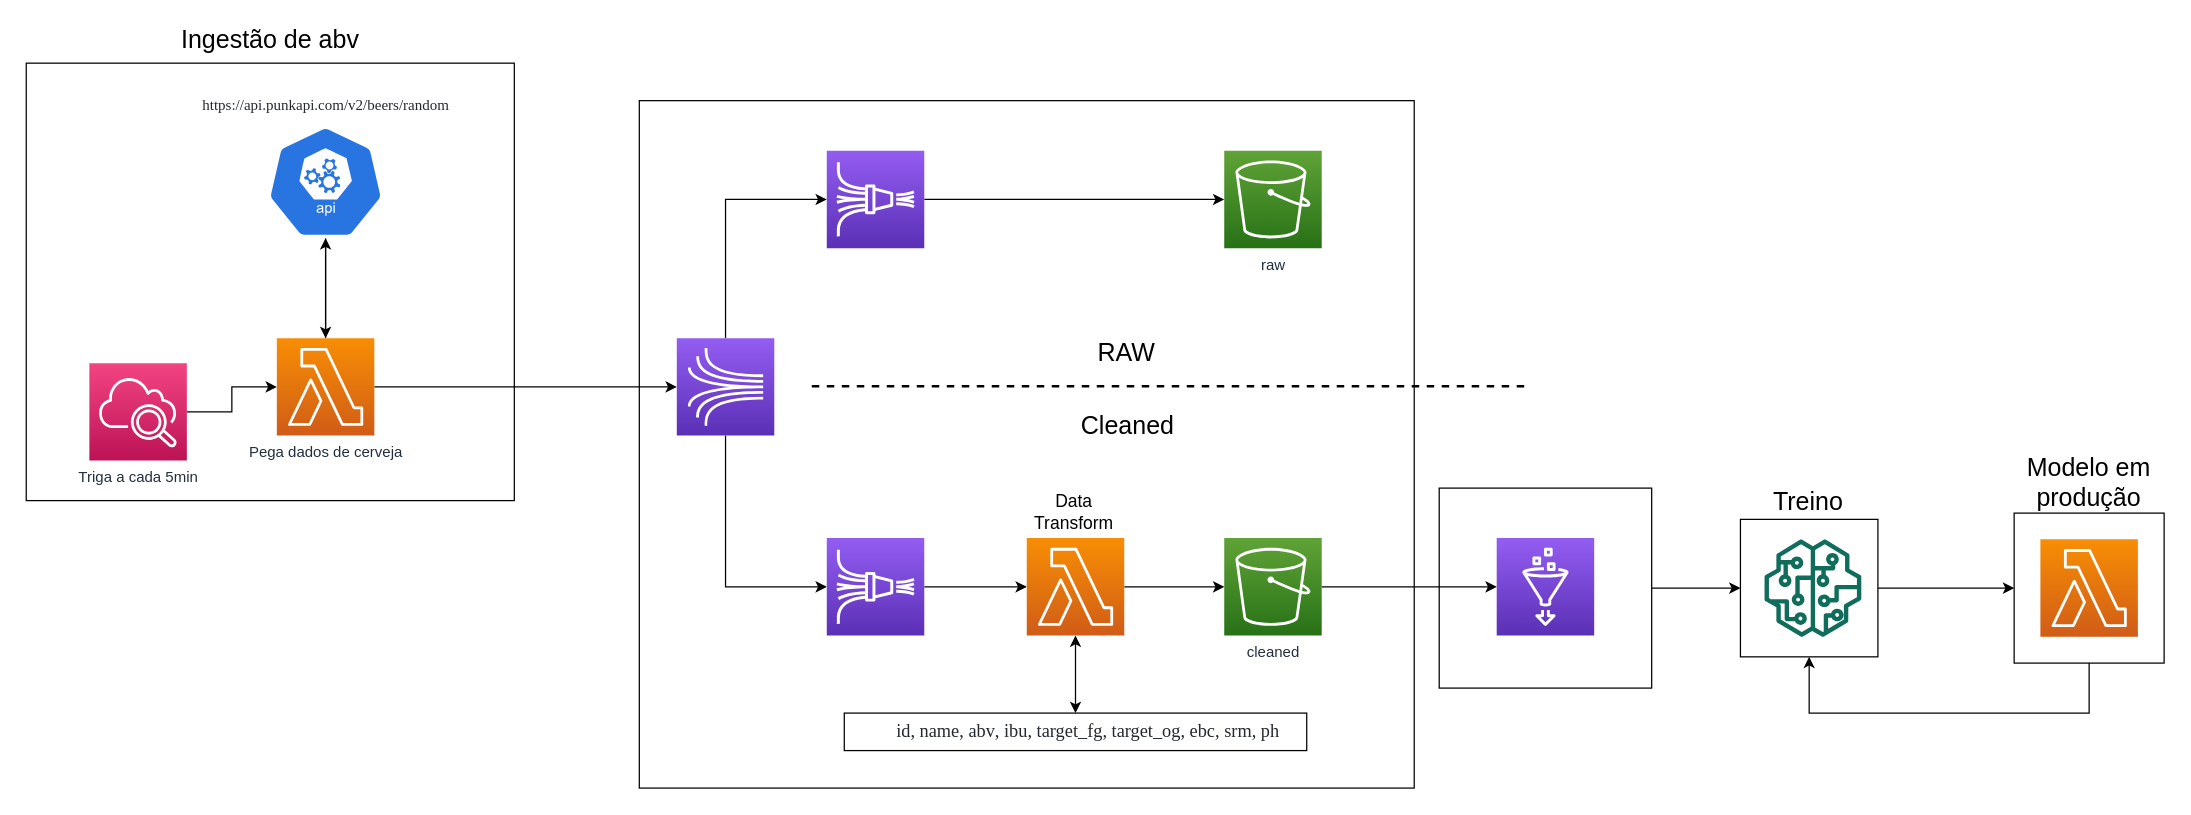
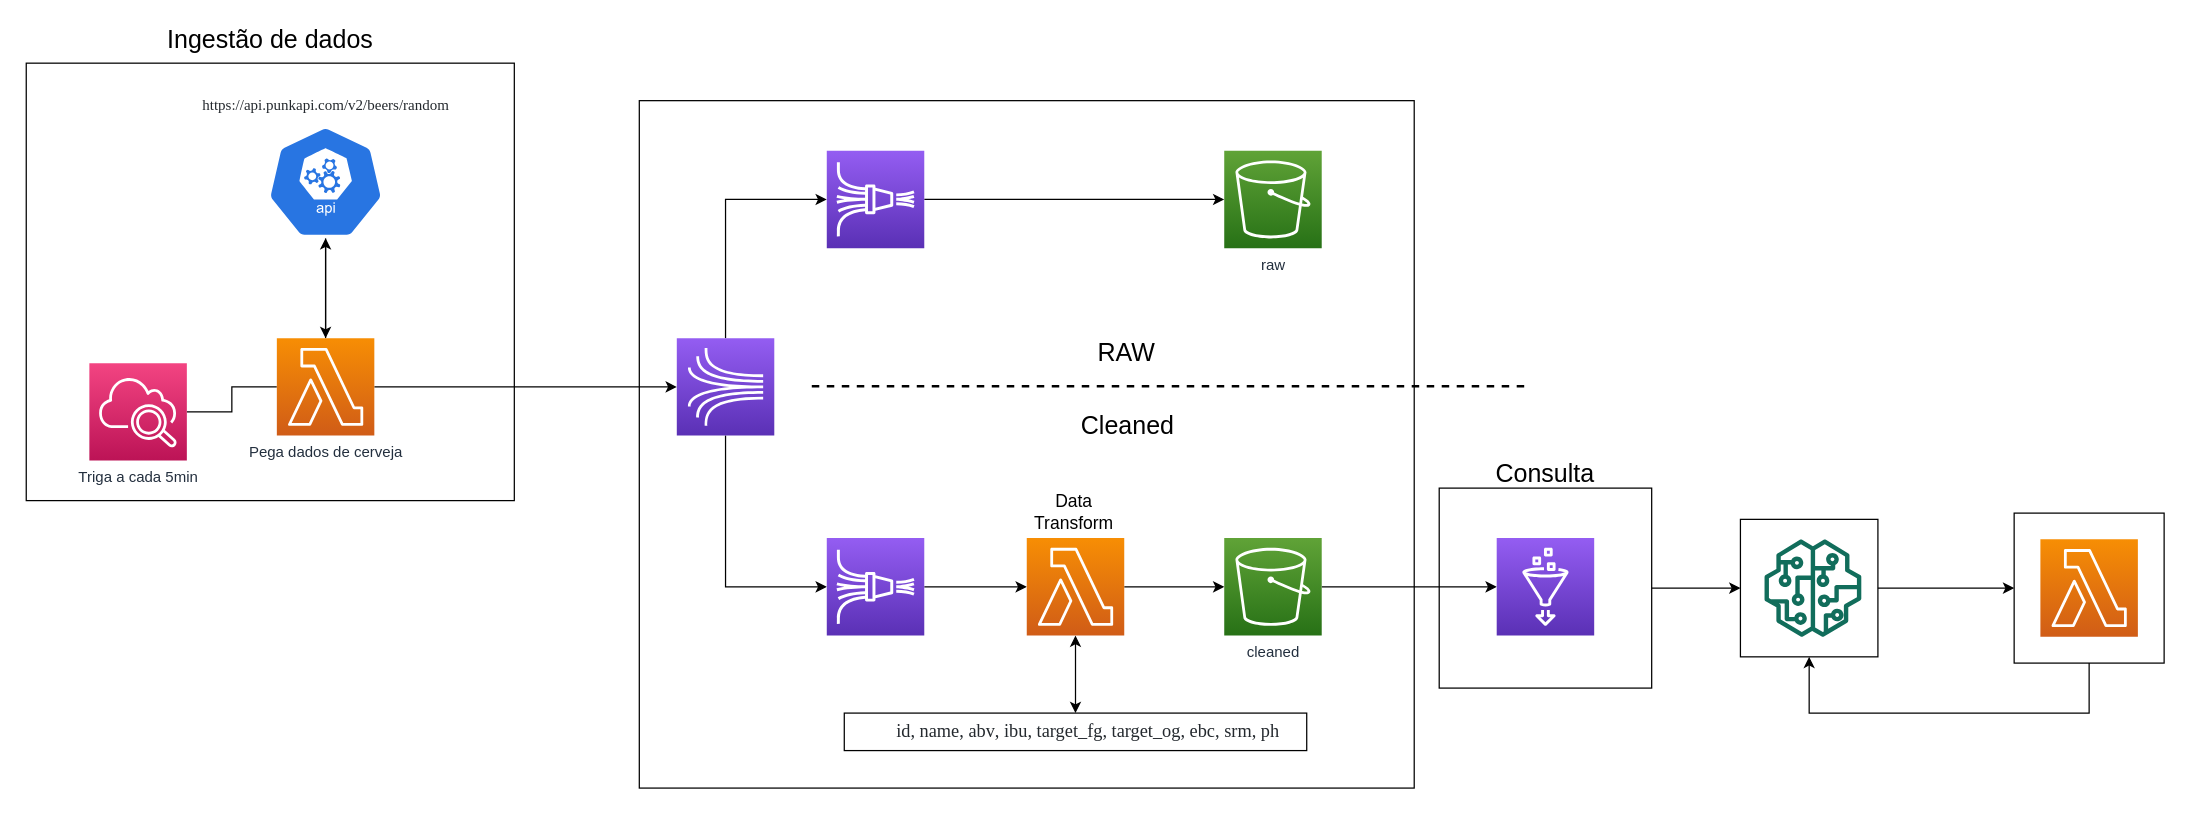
- <mxCell id="34" value="Ingestão de abv" style="text;html=1;strokeColor=none;fillColor=none;align=center;verticalAlign=middle;whiteSpace=wrap;rounded=0;fontSize=20;" parent="1" vertex="1"><mxGeometry x="115.75" y="20" width="200" height="20" as="geometry" /></mxCell>
+ <mxCell id="34" value="Ingestão de dados" style="text;html=1;strokeColor=none;fillColor=none;align=center;verticalAlign=middle;whiteSpace=wrap;rounded=0;fontSize=20;" parent="1" vertex="1"><mxGeometry x="115.75" y="20" width="200" height="20" as="geometry" /></mxCell>
- <mxCell id="5" style="edgeStyle=orthogonalEdgeStyle;rounded=0;orthogonalLoop=1;jettySize=auto;html=1;entryX=0;entryY=0.5;entryDx=0;entryDy=0;entryPerimeter=0;" parent="1" source="6" target="9" edge="1"><mxGeometry relative="1" as="geometry" /></mxCell>
+ <mxCell id="5" style="edgeStyle=orthogonalEdgeStyle;rounded=0;orthogonalLoop=1;jettySize=auto;html=1;entryX=0;entryY=0.5;entryDx=0;entryDy=0;entryPerimeter=0;endArrow=none;" parent="1" source="6" target="9" edge="1"><mxGeometry relative="1" as="geometry" /></mxCell>
+ <mxCell id="35" value="Consulta" style="text;html=1;strokeColor=none;fillColor=none;align=center;verticalAlign=middle;whiteSpace=wrap;rounded=0;fontSize=20;" parent="1" vertex="1"><mxGeometry x="1181" y="368" width="110" height="20" as="geometry" /></mxCell>
- <mxCell id="45" value="Modelo em produção" style="text;html=1;strokeColor=none;fillColor=none;align=center;verticalAlign=middle;whiteSpace=wrap;rounded=0;fontSize=20;" vertex="1" parent="42"><mxGeometry x="1.25" width="117.5" height="50" as="geometry" /></mxCell>
- <mxCell id="39" value="&lt;span style=&quot;font-size: 20px&quot;&gt;Treino&lt;/span&gt;" style="text;html=1;strokeColor=none;fillColor=none;align=center;verticalAlign=middle;whiteSpace=wrap;rounded=0;" vertex="1" parent="37"><mxGeometry width="111" height="20" as="geometry" /></mxCell>
